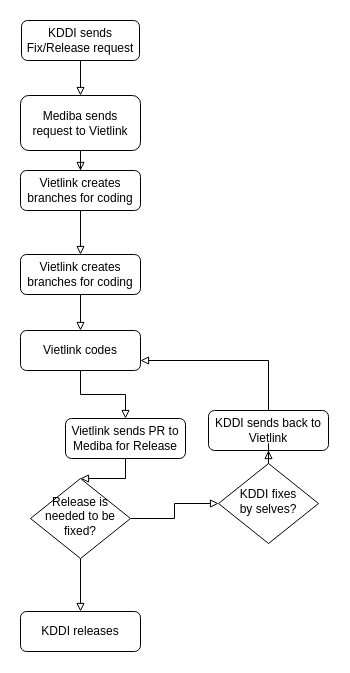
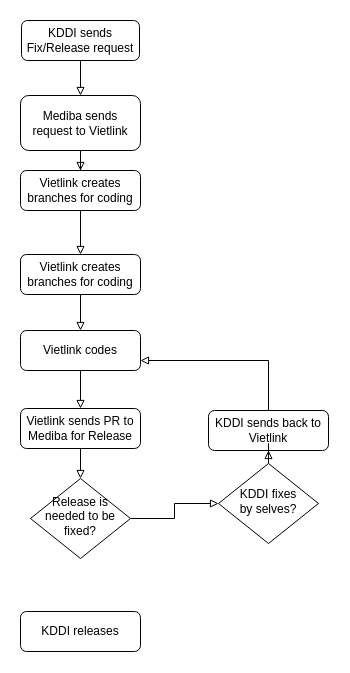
- <mxCell id="13" value="Vietlink sends PR to Mediba for Release" style="rounded=1;whiteSpace=wrap;html=1;fontSize=12;glass=0;strokeWidth=1;shadow=0;" vertex="1" parent="1"><mxGeometry x="65" y="418" width="120" height="40" as="geometry" /></mxCell>
+ <mxCell id="13" value="Vietlink sends PR to Mediba for Release" style="rounded=1;whiteSpace=wrap;html=1;fontSize=12;glass=0;strokeWidth=1;shadow=0;" vertex="1" parent="1"><mxGeometry x="20" y="408" width="120" height="40" as="geometry" /></mxCell>
- <mxCell id="15" value="" style="edgeStyle=orthogonalEdgeStyle;rounded=0;orthogonalLoop=1;jettySize=auto;html=1;endArrow=block;endFill=0;" edge="1" parent="1" source="16" target="21"><mxGeometry relative="1" as="geometry" /></mxCell>
